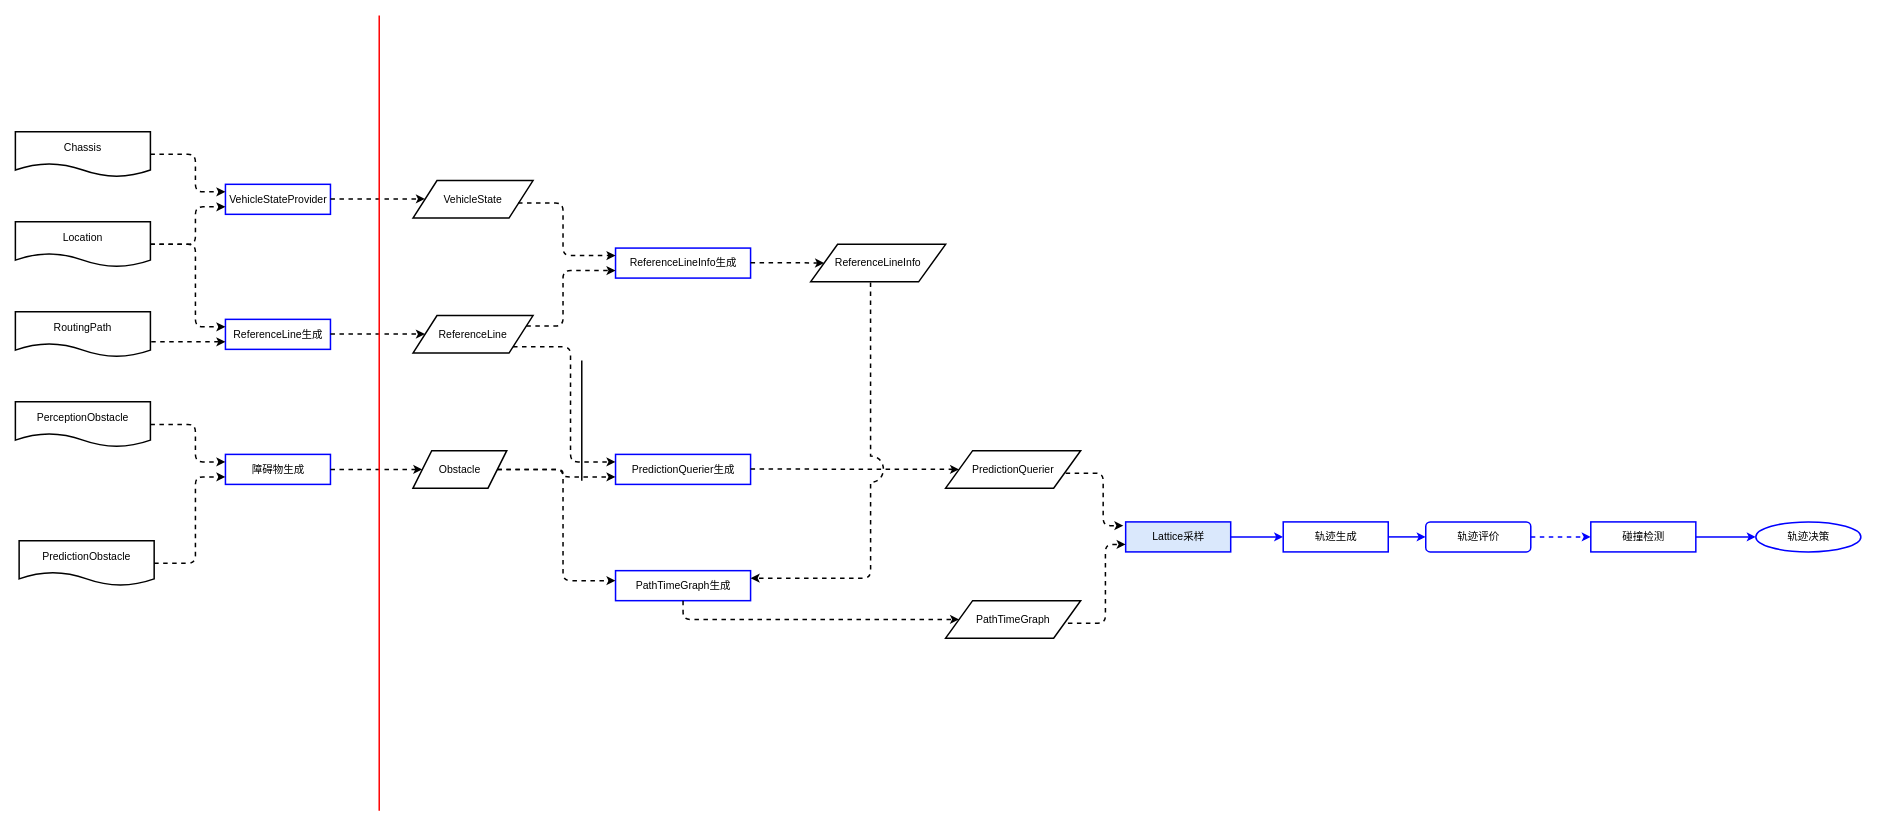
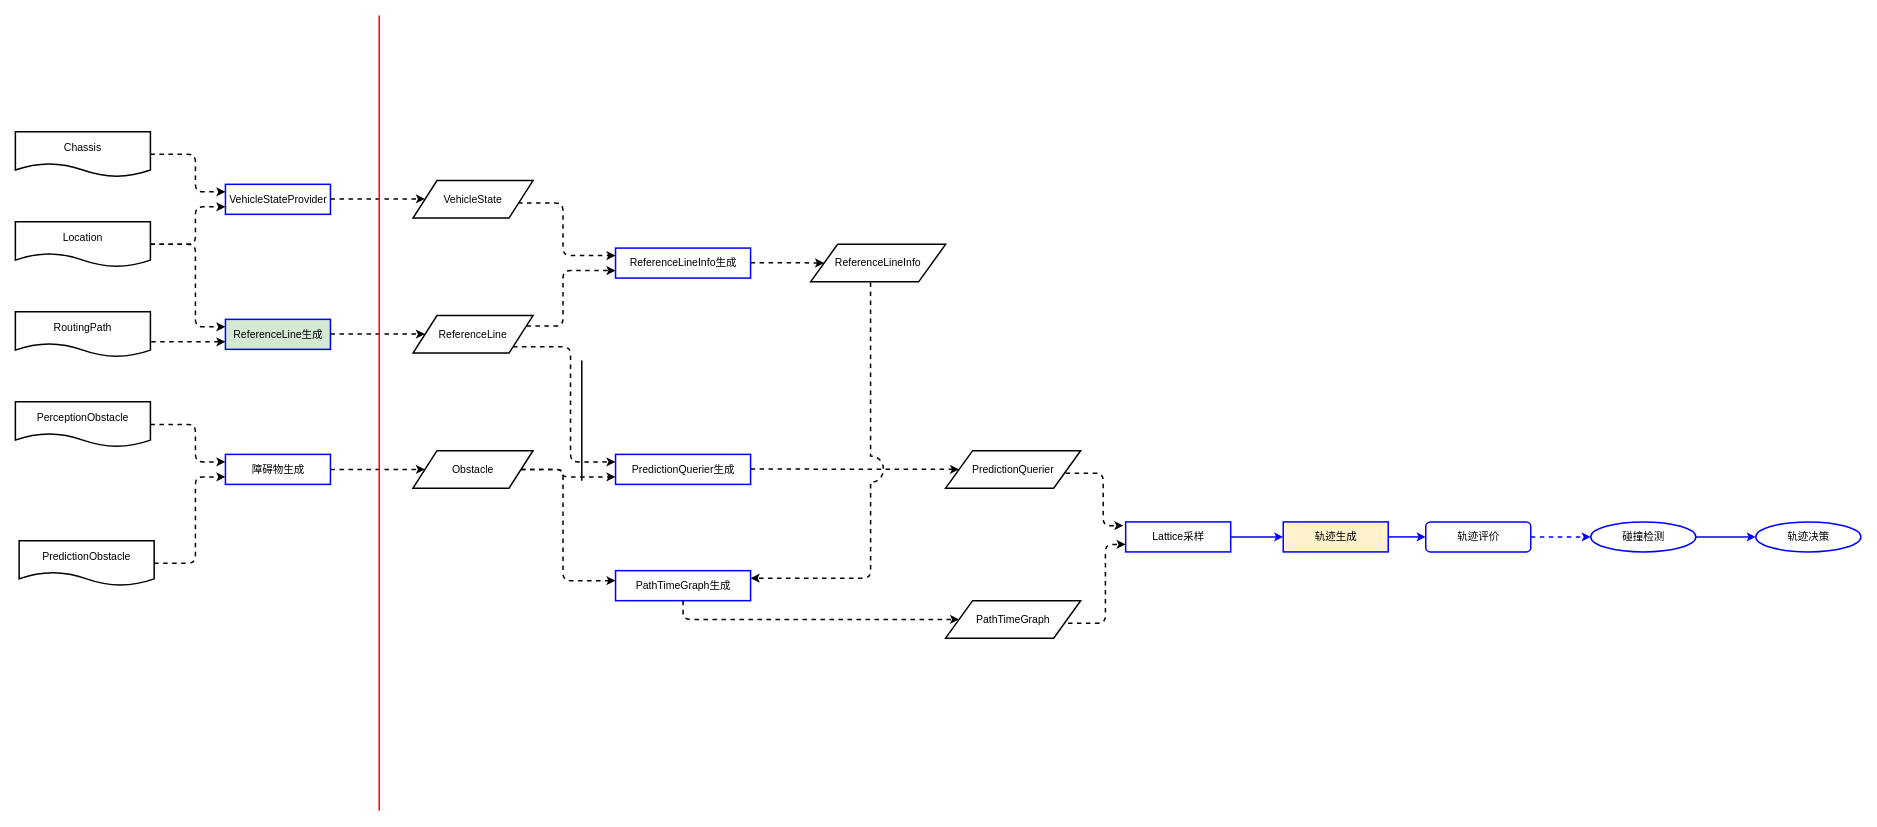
- <mxCell id="7" value="&lt;font style=&quot;font-size: 14px&quot;&gt;ReferenceLine生成&lt;/font&gt;" style="html=1;dashed=0;whitespace=wrap;strokeWidth=2;strokeColor=#0000FF;" vertex="1" parent="1"><mxGeometry x="300" y="425" width="140" height="40" as="geometry" /></mxCell>
+ <mxCell id="7" value="&lt;font style=&quot;font-size: 14px&quot;&gt;ReferenceLine生成&lt;/font&gt;" style="html=1;dashed=0;whitespace=wrap;strokeWidth=2;strokeColor=#0000FF;fillColor=#d5e8d4;" vertex="1" parent="1"><mxGeometry x="300" y="425" width="140" height="40" as="geometry" /></mxCell>
- <mxCell id="18" value="&lt;font style=&quot;font-size: 14px&quot;&gt;Obstacle&lt;/font&gt;" style="shape=parallelogram;perimeter=parallelogramPerimeter;whiteSpace=wrap;html=1;dashed=0;strokeWidth=2;" vertex="1" parent="1"><mxGeometry x="550" y="600" width="125" height="50" as="geometry" /></mxCell>
+ <mxCell id="18" value="&lt;font style=&quot;font-size: 14px&quot;&gt;Obstacle&lt;/font&gt;" style="shape=parallelogram;perimeter=parallelogramPerimeter;whiteSpace=wrap;html=1;dashed=0;strokeWidth=2;" vertex="1" parent="1"><mxGeometry x="550" y="600" width="160" height="50" as="geometry" /></mxCell>
- <mxCell id="37" value="&lt;font style=&quot;font-size: 14px&quot;&gt;Lattice采样&lt;/font&gt;" style="html=1;dashed=0;whitespace=wrap;strokeWidth=2;strokeColor=#0000FF;fillColor=#dae8fc;" vertex="1" parent="1"><mxGeometry x="1500" y="695" width="140" height="40" as="geometry" /></mxCell>
+ <mxCell id="37" value="&lt;font style=&quot;font-size: 14px&quot;&gt;Lattice采样&lt;/font&gt;" style="html=1;dashed=0;whitespace=wrap;strokeWidth=2;strokeColor=#0000FF;" vertex="1" parent="1"><mxGeometry x="1500" y="695" width="140" height="40" as="geometry" /></mxCell>
- <mxCell id="40" value="&lt;span style=&quot;font-size: 14px&quot;&gt;轨迹生成&lt;/span&gt;" style="html=1;dashed=0;whitespace=wrap;strokeWidth=2;strokeColor=#0000FF;" vertex="1" parent="1"><mxGeometry x="1710" y="695" width="140" height="40" as="geometry" /></mxCell>
+ <mxCell id="40" value="&lt;span style=&quot;font-size: 14px&quot;&gt;轨迹生成&lt;/span&gt;" style="html=1;dashed=0;whitespace=wrap;strokeWidth=2;strokeColor=#0000FF;fillColor=#fff2cc;" vertex="1" parent="1"><mxGeometry x="1710" y="695" width="140" height="40" as="geometry" /></mxCell>
- <mxCell id="45" value="&lt;span style=&quot;font-size: 14px&quot;&gt;碰撞检测&lt;/span&gt;" style="html=1;dashed=0;whitespace=wrap;strokeWidth=2;strokeColor=#0000FF;" vertex="1" parent="1"><mxGeometry x="2120" y="695" width="140" height="40" as="geometry" /></mxCell>
+ <mxCell id="45" value="&lt;span style=&quot;font-size: 14px&quot;&gt;碰撞检测&lt;/span&gt;" style="ellipse;html=1;dashed=0;whitespace=wrap;strokeWidth=2;strokeColor=#0000FF;" vertex="1" parent="1"><mxGeometry x="2120" y="695" width="140" height="40" as="geometry" /></mxCell>
